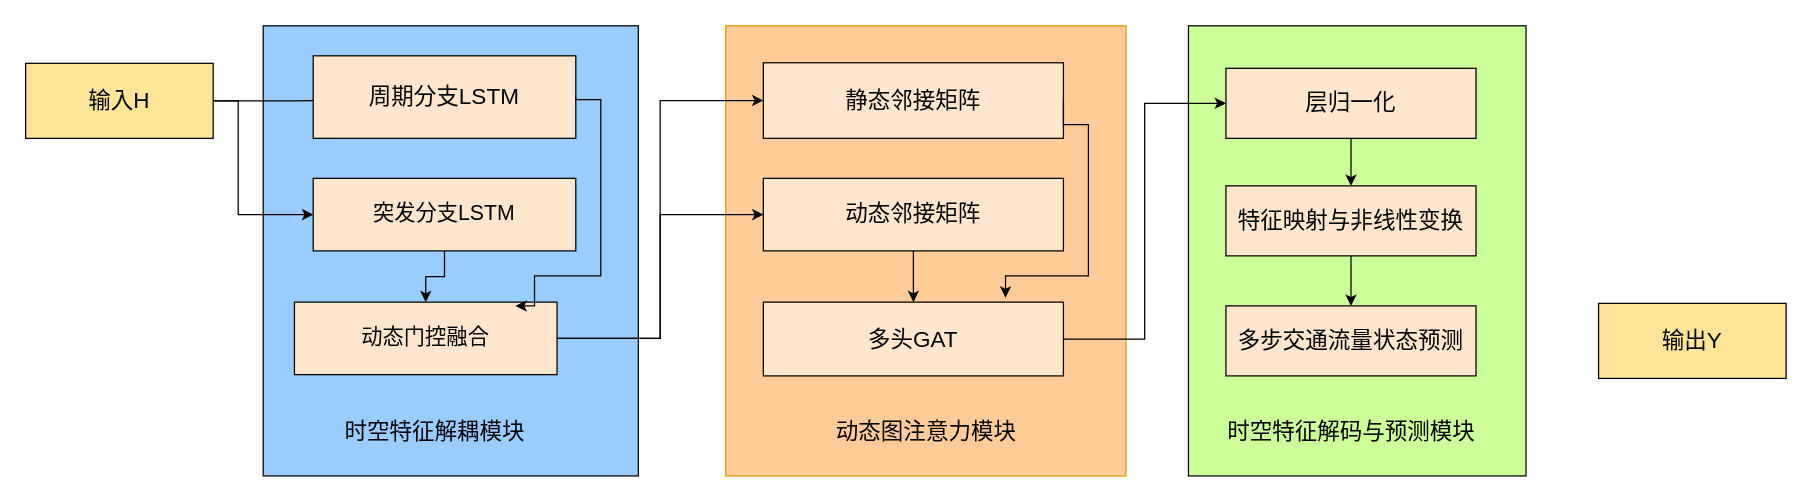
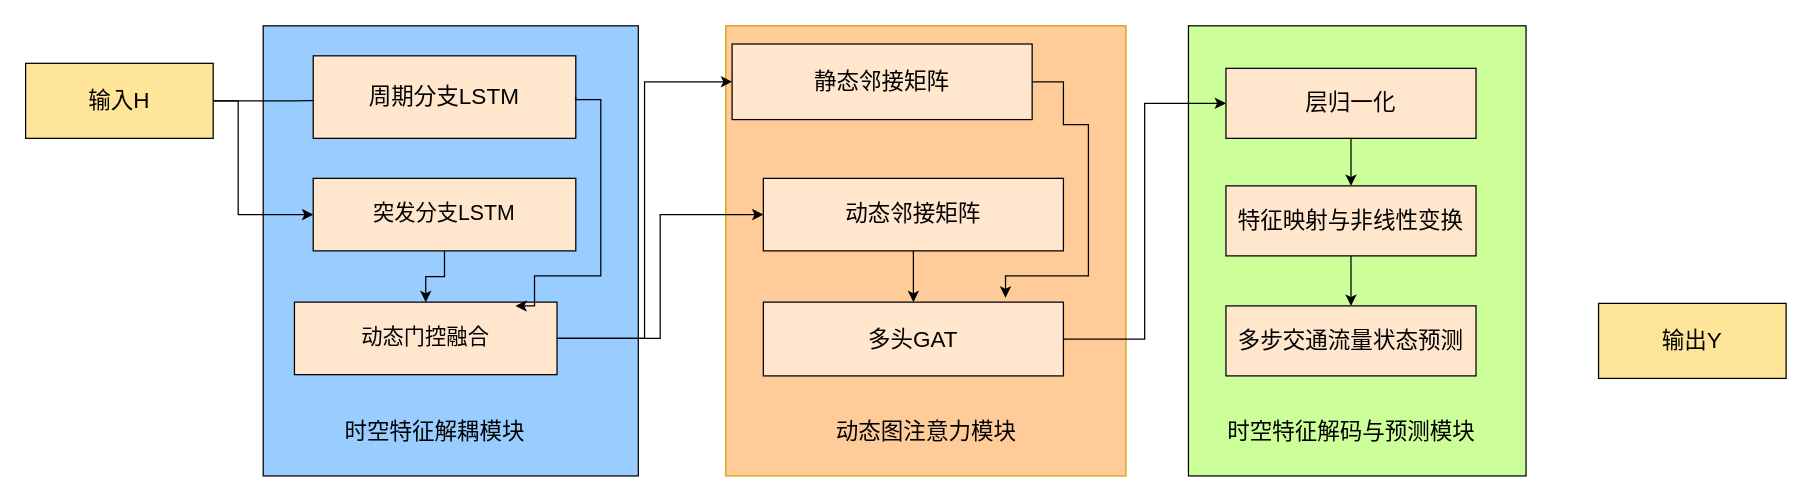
- <mxCell id="18" value="&lt;span style=&quot;font-size: 18px;&quot;&gt;静态邻接矩阵&lt;/span&gt;" style="rounded=0;whiteSpace=wrap;html=1;fillColor=#FFE6CC;" vertex="1" parent="1"><mxGeometry x="610" y="49.56" width="240" height="60.44" as="geometry" /></mxCell>
+ <mxCell id="18" value="&lt;span style=&quot;font-size: 18px;&quot;&gt;静态邻接矩阵&lt;/span&gt;" style="rounded=0;whiteSpace=wrap;html=1;fillColor=#FFE6CC;" vertex="1" parent="1"><mxGeometry x="585" y="34.56" width="240" height="60.44" as="geometry" /></mxCell>
